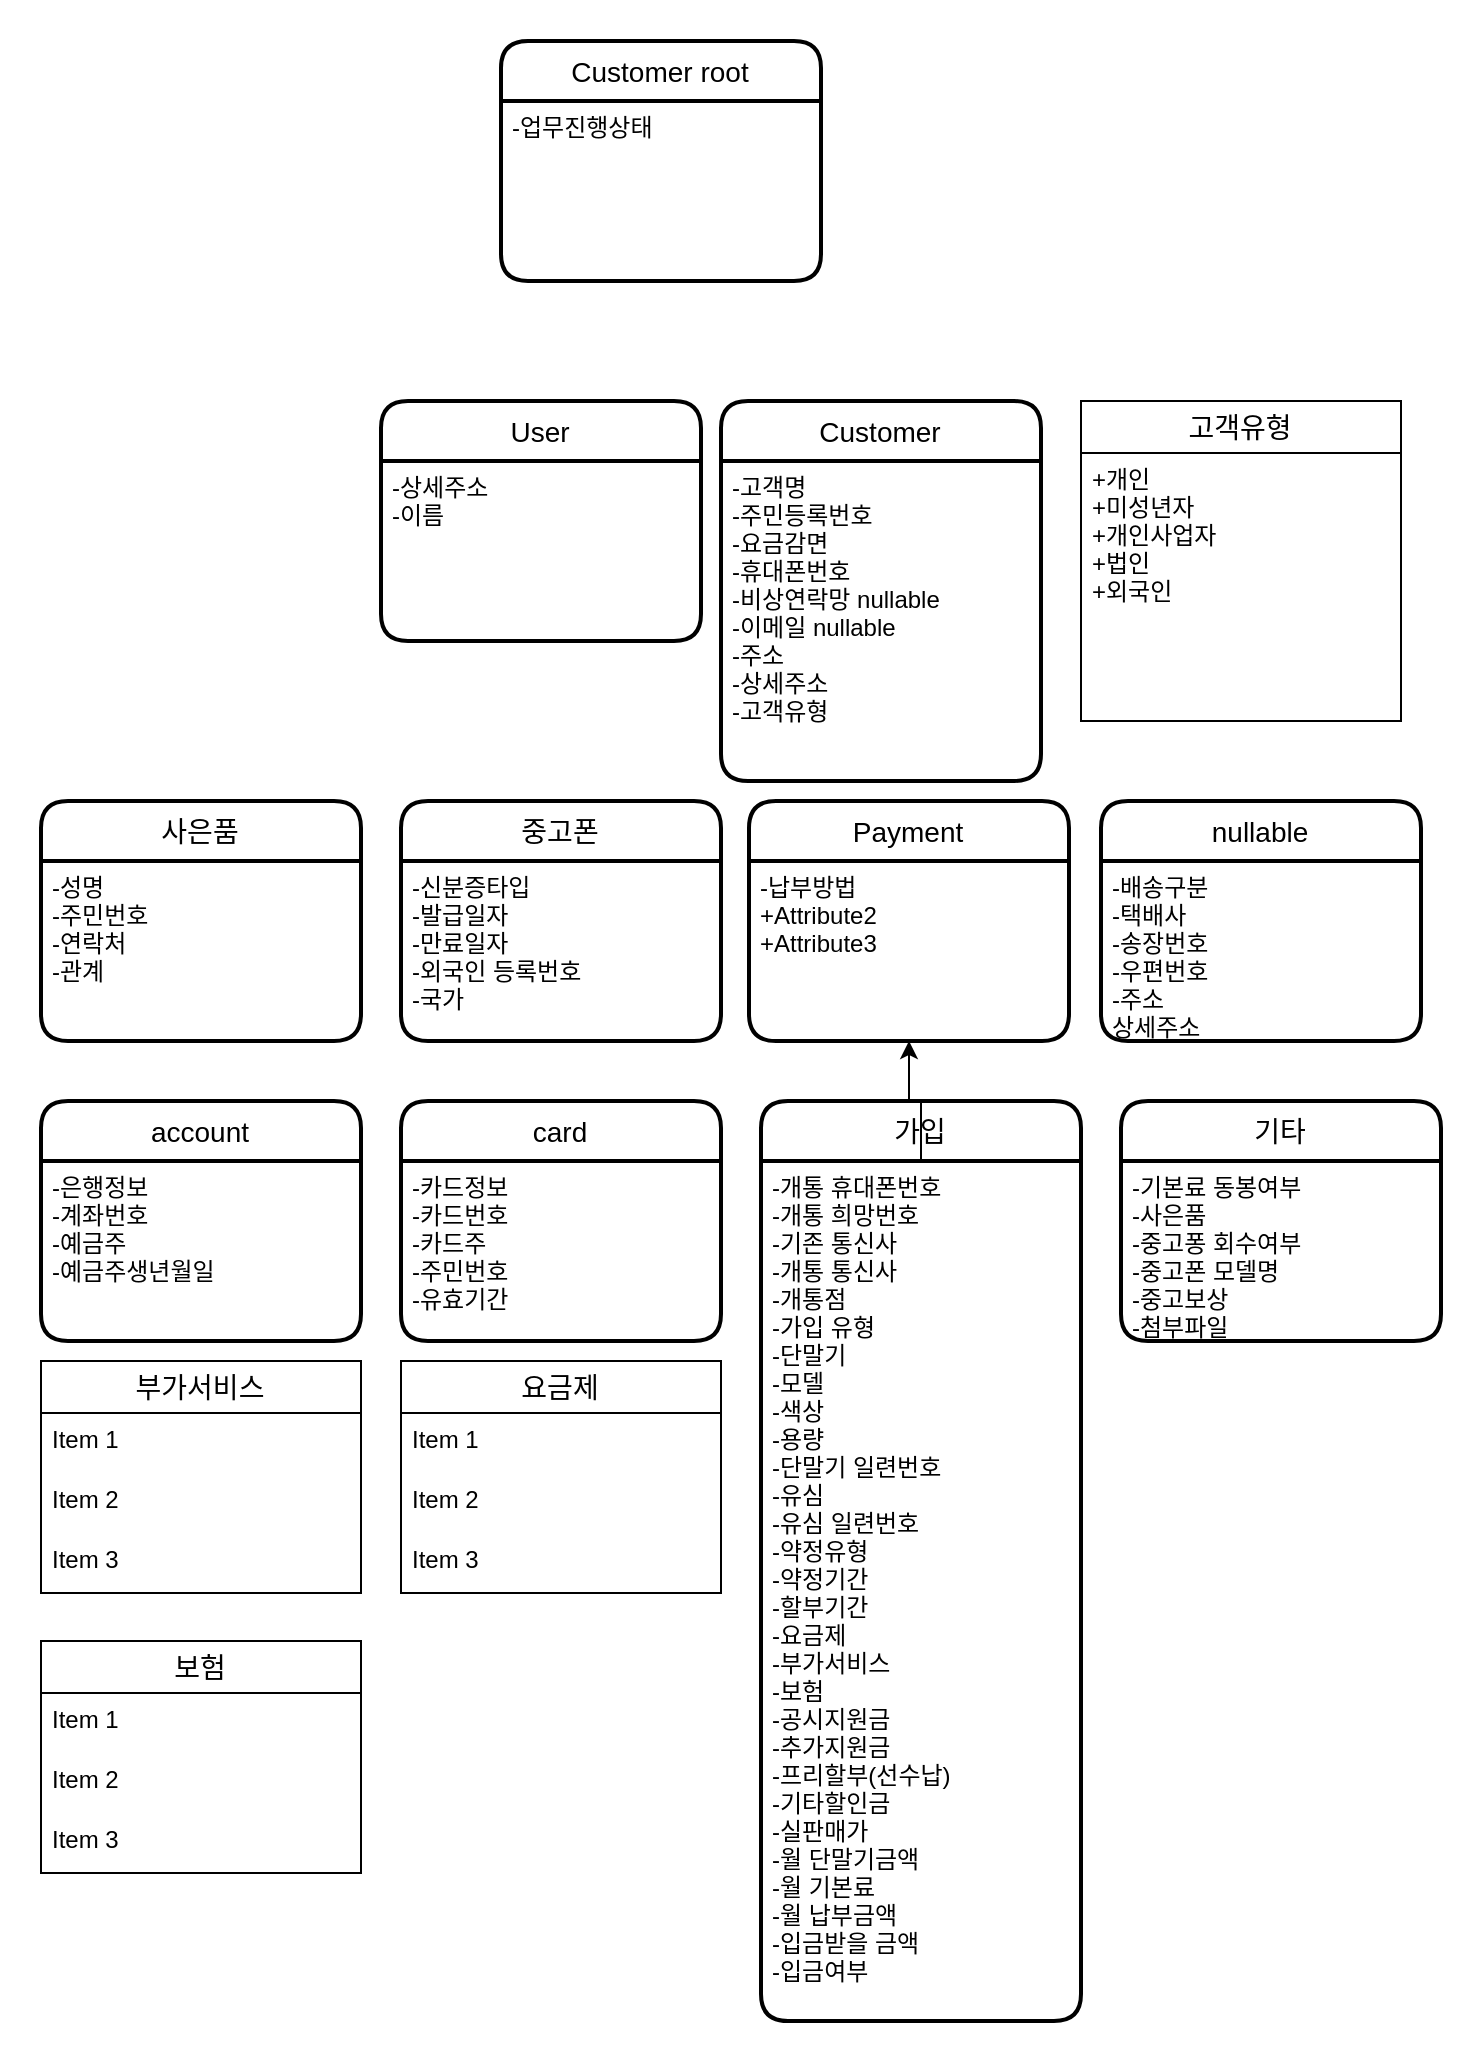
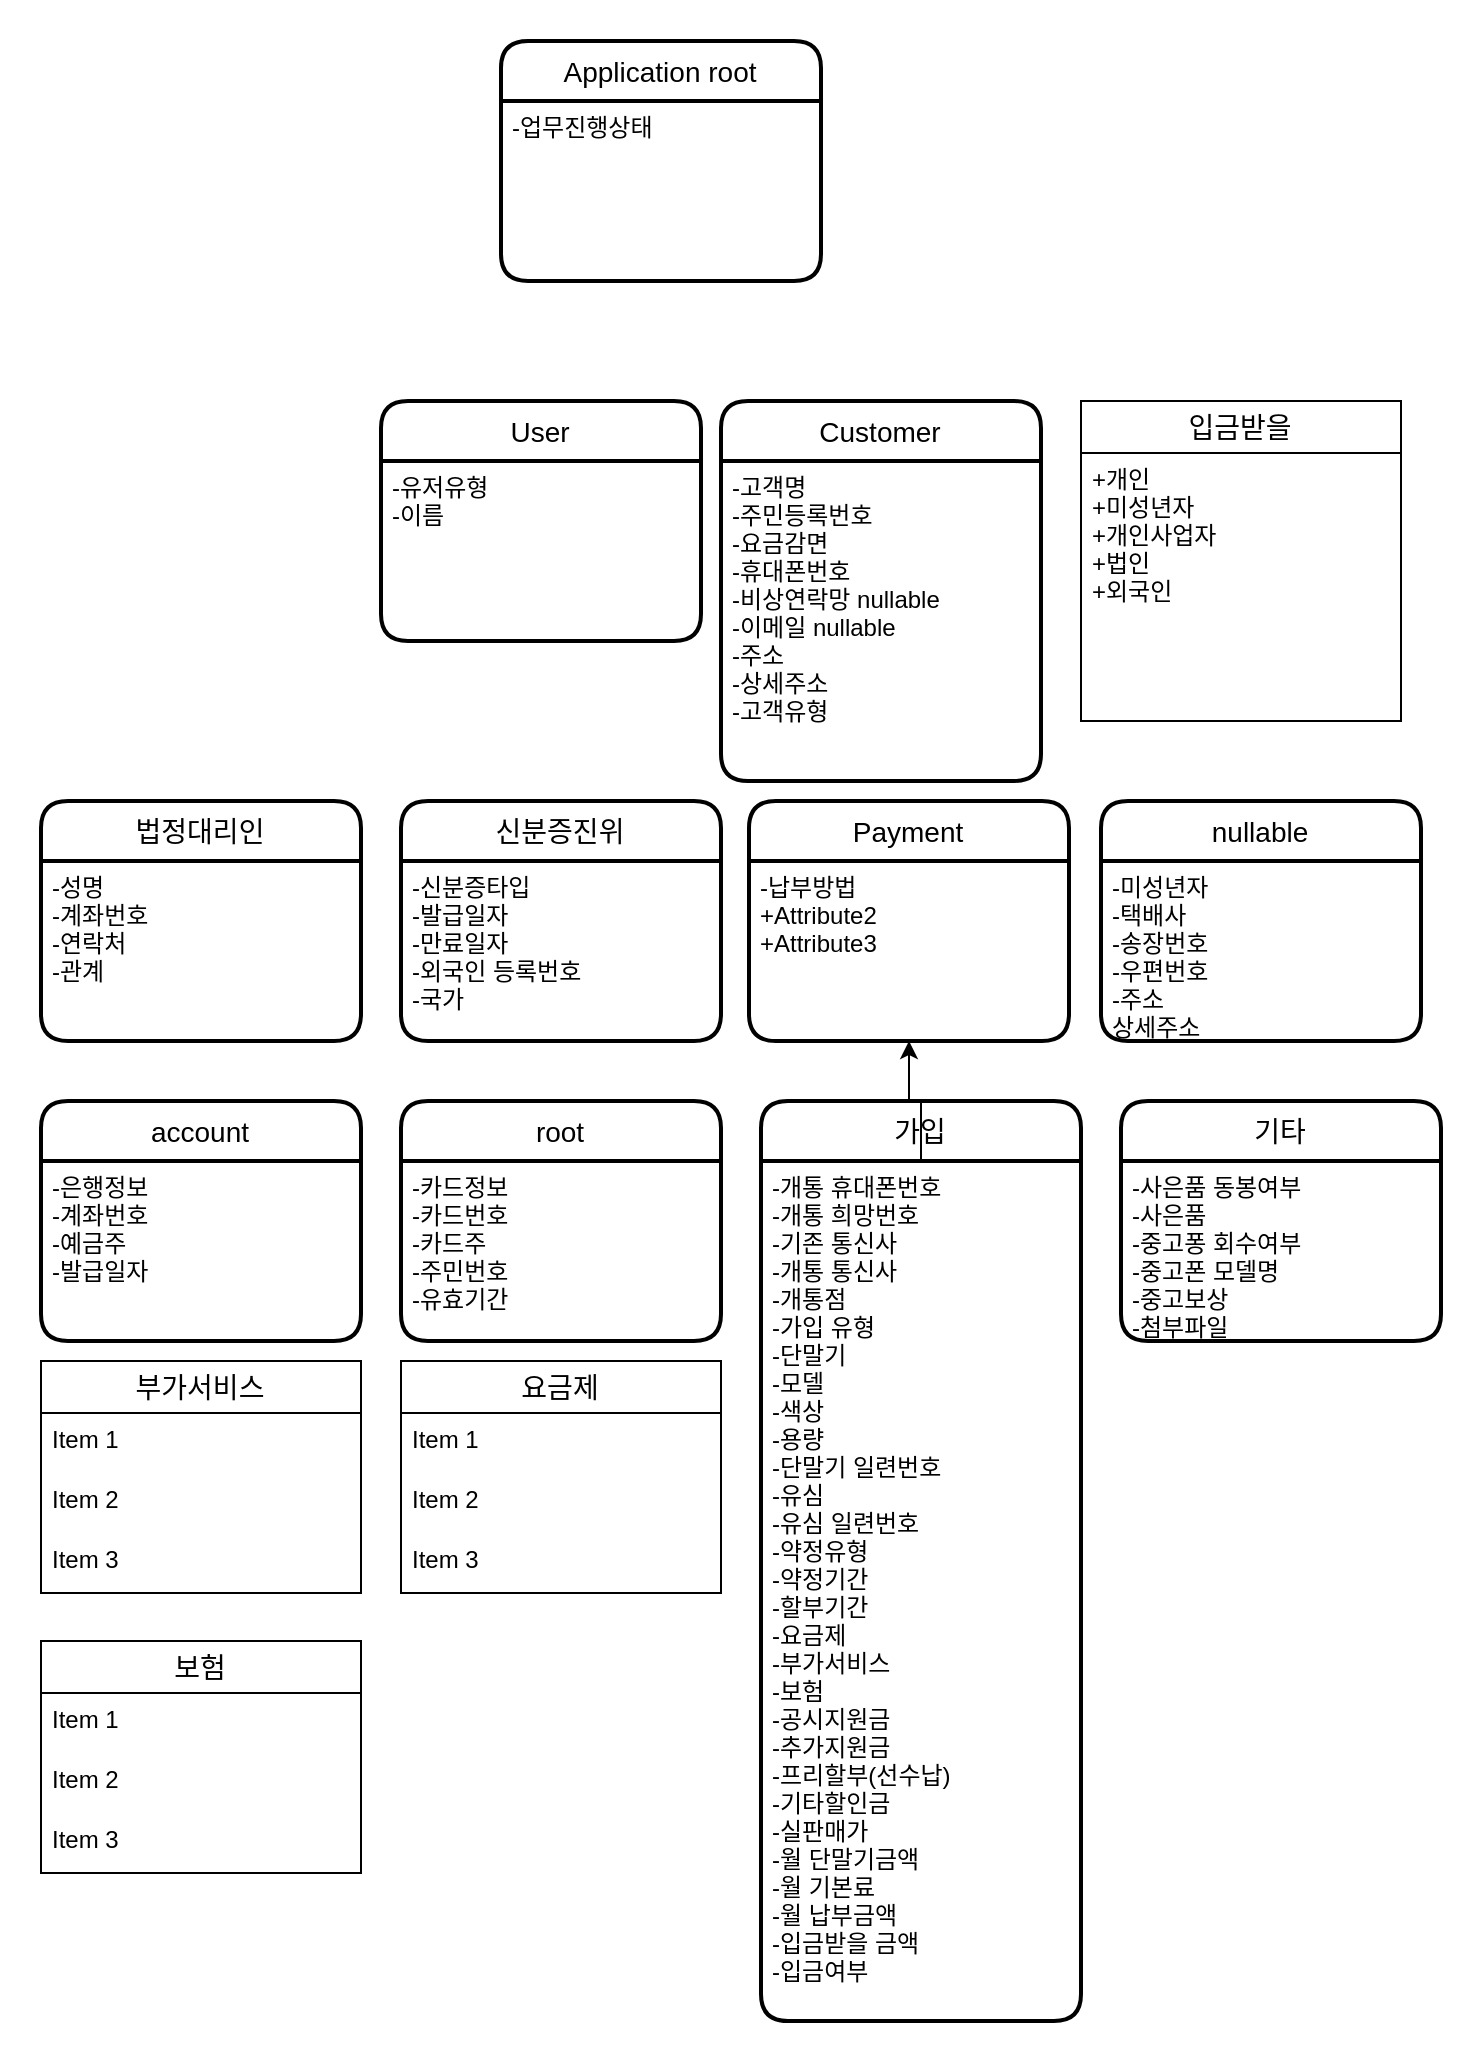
- <mxCell id="4" value="Customer root" style="swimlane;childLayout=stackLayout;horizontal=1;startSize=30;horizontalStack=0;rounded=1;fontSize=14;fontStyle=0;strokeWidth=2;resizeParent=0;resizeLast=1;shadow=0;dashed=0;align=center;" vertex="1" parent="1"><mxGeometry x="250" y="20" width="160" height="120" as="geometry" /></mxCell>
+ <mxCell id="4" value="Application root" style="swimlane;childLayout=stackLayout;horizontal=1;startSize=30;horizontalStack=0;rounded=1;fontSize=14;fontStyle=0;strokeWidth=2;resizeParent=0;resizeLast=1;shadow=0;dashed=0;align=center;" vertex="1" parent="1"><mxGeometry x="250" y="20" width="160" height="120" as="geometry" /></mxCell>
- <mxCell id="8" value="고객유형" style="swimlane;fontStyle=0;childLayout=stackLayout;horizontal=1;startSize=26;horizontalStack=0;resizeParent=1;resizeParentMax=0;resizeLast=0;collapsible=1;marginBottom=0;align=center;fontSize=14;" vertex="1" parent="1"><mxGeometry x="540" width="160" height="160" as="geometry" y="200" /></mxCell>
+ <mxCell id="8" value="입금받을" style="swimlane;fontStyle=0;childLayout=stackLayout;horizontal=1;startSize=26;horizontalStack=0;resizeParent=1;resizeParentMax=0;resizeLast=0;collapsible=1;marginBottom=0;align=center;fontSize=14;" vertex="1" parent="1"><mxGeometry x="540" width="160" height="160" as="geometry" y="200" /></mxCell>
- <mxCell id="3" value="-상세주소&#10;-이름&#10;" style="align=left;strokeColor=none;fillColor=none;spacingLeft=4;fontSize=12;verticalAlign=top;resizable=0;rotatable=0;part=1;" vertex="1" parent="2"><mxGeometry y="30" width="160" height="90" as="geometry" /></mxCell>
+ <mxCell id="3" value="-유저유형&#10;-이름&#10;" style="align=left;strokeColor=none;fillColor=none;spacingLeft=4;fontSize=12;verticalAlign=top;resizable=0;rotatable=0;part=1;" vertex="1" parent="2"><mxGeometry y="30" width="160" height="90" as="geometry" /></mxCell>
- <mxCell id="10" value="사은품" style="swimlane;childLayout=stackLayout;horizontal=1;startSize=30;horizontalStack=0;rounded=1;fontSize=14;fontStyle=0;strokeWidth=2;resizeParent=0;resizeLast=1;shadow=0;dashed=0;align=center;" vertex="1" parent="1"><mxGeometry x="20" y="400" width="160" height="120" as="geometry" /></mxCell>
+ <mxCell id="10" value="법정대리인" style="swimlane;childLayout=stackLayout;horizontal=1;startSize=30;horizontalStack=0;rounded=1;fontSize=14;fontStyle=0;strokeWidth=2;resizeParent=0;resizeLast=1;shadow=0;dashed=0;align=center;" vertex="1" parent="1"><mxGeometry x="20" y="400" width="160" height="120" as="geometry" /></mxCell>
- <mxCell id="12" value="중고폰" style="swimlane;childLayout=stackLayout;horizontal=1;startSize=30;horizontalStack=0;rounded=1;fontSize=14;fontStyle=0;strokeWidth=2;resizeParent=0;resizeLast=1;shadow=0;dashed=0;align=center;" vertex="1" parent="1"><mxGeometry x="200" y="400" width="160" height="120" as="geometry" /></mxCell>
+ <mxCell id="12" value="신분증진위" style="swimlane;childLayout=stackLayout;horizontal=1;startSize=30;horizontalStack=0;rounded=1;fontSize=14;fontStyle=0;strokeWidth=2;resizeParent=0;resizeLast=1;shadow=0;dashed=0;align=center;" vertex="1" parent="1"><mxGeometry x="200" y="400" width="160" height="120" as="geometry" /></mxCell>
- <mxCell id="11" value="-성명&#10;-주민번호&#10;-연락처&#10;-관계" style="align=left;strokeColor=none;fillColor=none;spacingLeft=4;fontSize=12;verticalAlign=top;resizable=0;rotatable=0;part=1;" vertex="1" parent="10"><mxGeometry y="30" width="160" height="90" as="geometry" /></mxCell>
+ <mxCell id="11" value="-성명&#10;-계좌번호&#10;-연락처&#10;-관계" style="align=left;strokeColor=none;fillColor=none;spacingLeft=4;fontSize=12;verticalAlign=top;resizable=0;rotatable=0;part=1;" vertex="1" parent="10"><mxGeometry y="30" width="160" height="90" as="geometry" /></mxCell>
- <mxCell id="24" value="-배송구분&#10;-택배사&#10;-송장번호&#10;-우편번호&#10;-주소&#10;상세주소" style="align=left;strokeColor=none;fillColor=none;spacingLeft=4;fontSize=12;verticalAlign=top;resizable=0;rotatable=0;part=1;" vertex="1" parent="23"><mxGeometry y="30" width="160" height="90" as="geometry" /></mxCell>
+ <mxCell id="24" value="-미성년자&#10;-택배사&#10;-송장번호&#10;-우편번호&#10;-주소&#10;상세주소" style="align=left;strokeColor=none;fillColor=none;spacingLeft=4;fontSize=12;verticalAlign=top;resizable=0;rotatable=0;part=1;" vertex="1" parent="23"><mxGeometry y="30" width="160" height="90" as="geometry" /></mxCell>
- <mxCell id="18" value="card" style="swimlane;childLayout=stackLayout;horizontal=1;startSize=30;horizontalStack=0;rounded=1;fontSize=14;fontStyle=0;strokeWidth=2;resizeParent=0;resizeLast=1;shadow=0;dashed=0;align=center;" vertex="1" parent="1"><mxGeometry x="200" y="550" width="160" height="120" as="geometry" /></mxCell>
+ <mxCell id="18" value="root" style="swimlane;childLayout=stackLayout;horizontal=1;startSize=30;horizontalStack=0;rounded=1;fontSize=14;fontStyle=0;strokeWidth=2;resizeParent=0;resizeLast=1;shadow=0;dashed=0;align=center;" vertex="1" parent="1"><mxGeometry x="200" y="550" width="160" height="120" as="geometry" /></mxCell>
- <mxCell id="17" value="-은행정보&#10;-계좌번호&#10;-예금주&#10;-예금주생년월일" style="align=left;strokeColor=none;fillColor=none;spacingLeft=4;fontSize=12;verticalAlign=top;resizable=0;rotatable=0;part=1;" vertex="1" parent="16"><mxGeometry y="30" width="160" height="90" as="geometry" /></mxCell>
+ <mxCell id="17" value="-은행정보&#10;-계좌번호&#10;-예금주&#10;-발급일자" style="align=left;strokeColor=none;fillColor=none;spacingLeft=4;fontSize=12;verticalAlign=top;resizable=0;rotatable=0;part=1;" vertex="1" parent="16"><mxGeometry y="30" width="160" height="90" as="geometry" /></mxCell>
- <mxCell id="26" value="-기본료 동봉여부&#10;-사은품&#10;-중고퐁 회수여부&#10;-중고폰 모델명&#10;-중고보상 &#10;-첨부파일" style="align=left;strokeColor=none;fillColor=none;spacingLeft=4;fontSize=12;verticalAlign=top;resizable=0;rotatable=0;part=1;" vertex="1" parent="25"><mxGeometry y="30" width="160" height="90" as="geometry" /></mxCell>
+ <mxCell id="26" value="-사은품 동봉여부&#10;-사은품&#10;-중고퐁 회수여부&#10;-중고폰 모델명&#10;-중고보상 &#10;-첨부파일" style="align=left;strokeColor=none;fillColor=none;spacingLeft=4;fontSize=12;verticalAlign=top;resizable=0;rotatable=0;part=1;" vertex="1" parent="25"><mxGeometry y="30" width="160" height="90" as="geometry" /></mxCell>
